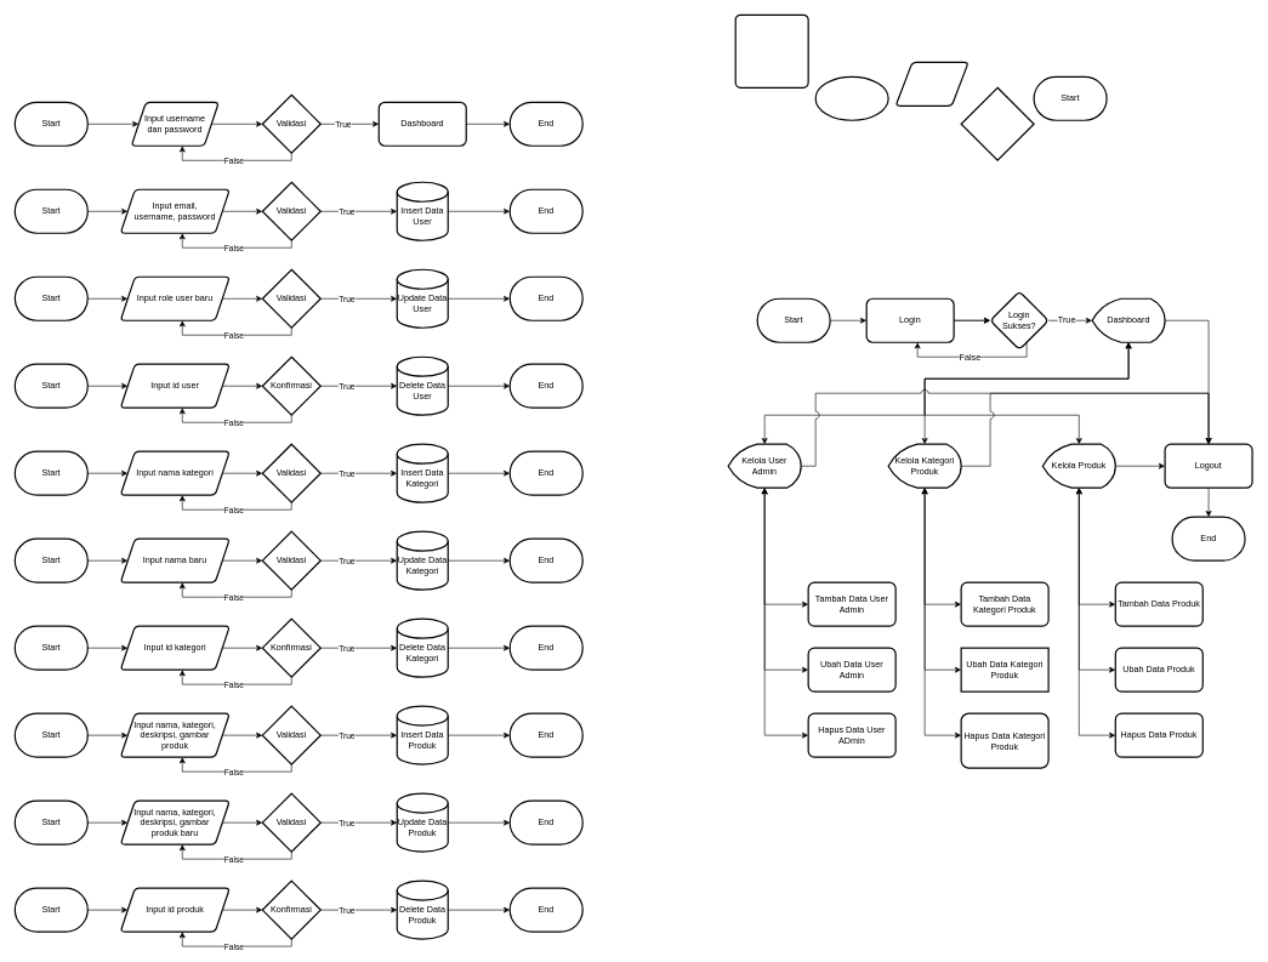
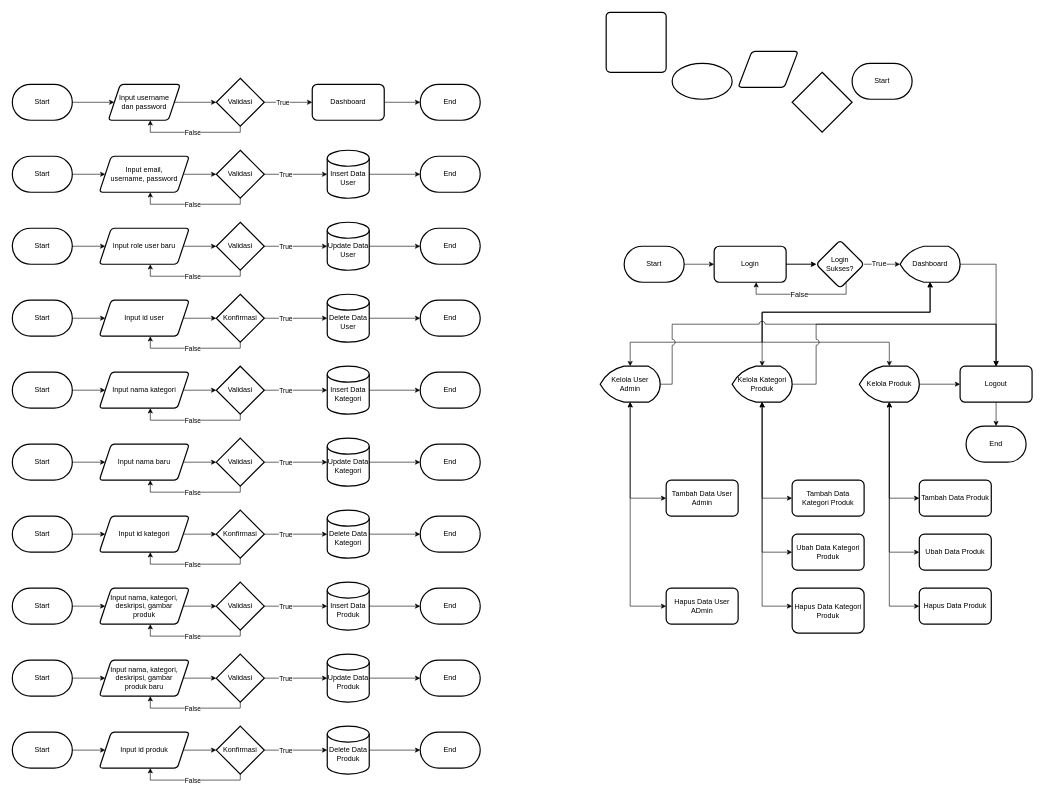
- <mxCell id="152" style="edgeStyle=orthogonalEdgeStyle;rounded=0;orthogonalLoop=1;jettySize=auto;html=1;endArrow=classic;endFill=1;startArrow=classic;startFill=1;" parent="1" source="135" target="143" edge="1"><mxGeometry relative="1" as="geometry"><Array as="points"><mxPoint x="1050" y="920" /></Array><mxPoint x="1130" y="740" as="sourcePoint" /></mxGeometry></mxCell>
- <mxCell id="143" value="Ubah Data User Admin" style="whiteSpace=wrap;html=1;rounded=1;strokeColor=default;strokeWidth=2;align=center;verticalAlign=middle;arcSize=14;fontFamily=Helvetica;fontSize=12;fontColor=default;fillColor=default;" parent="1" vertex="1"><mxGeometry x="1110" y="890" width="120" height="60" as="geometry" /></mxCell>
- <mxCell id="146" value="Ubah Data Kategori Produk" style="whiteSpace=wrap;html=1;strokeColor=default;strokeWidth=2;align=center;verticalAlign=middle;arcSize=14;fontFamily=Helvetica;fontSize=12;fontColor=default;fillColor=default;rounded=0;" parent="1" vertex="1"><mxGeometry x="1320" y="890" width="120" height="60" as="geometry" /></mxCell>
+ <mxCell id="146" value="Ubah Data Kategori Produk" style="whiteSpace=wrap;html=1;rounded=1;strokeColor=default;strokeWidth=2;align=center;verticalAlign=middle;arcSize=14;fontFamily=Helvetica;fontSize=12;fontColor=default;fillColor=default;" parent="1" vertex="1"><mxGeometry x="1320" y="890" width="120" height="60" as="geometry" /></mxCell>
